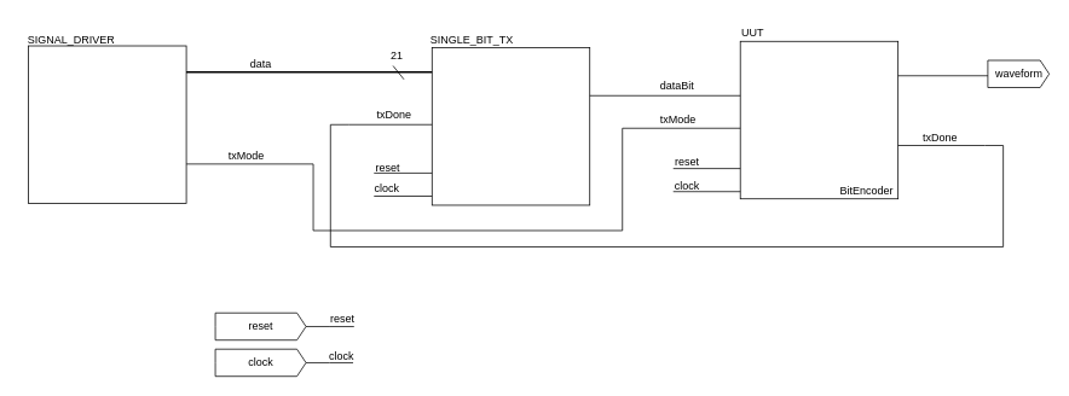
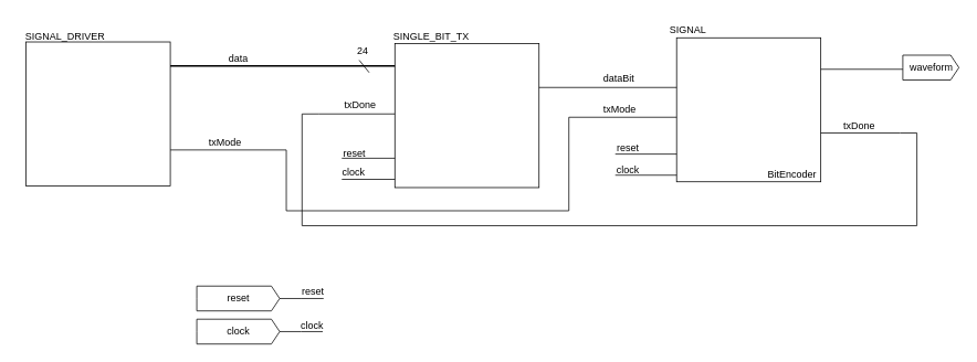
- <mxCell id="17" value="UUT" style="text;html=1;strokeColor=none;fillColor=none;align=center;verticalAlign=middle;whiteSpace=wrap;rounded=0;" parent="16" vertex="1"><mxGeometry x="-16" width="60" height="30" as="geometry" /></mxCell>
+ <mxCell id="17" value="SIGNAL" style="text;html=1;strokeColor=none;fillColor=none;align=center;verticalAlign=middle;whiteSpace=wrap;rounded=0;" parent="16" vertex="1"><mxGeometry x="-16" width="60" height="30" as="geometry" /></mxCell>
- <mxCell id="14" value="21" style="text;html=1;align=center;verticalAlign=middle;resizable=0;points=[];autosize=1;strokeColor=none;fillColor=none;container=0;" parent="13" vertex="1"><mxGeometry x="-3" width="32" height="27" as="geometry" /></mxCell>
+ <mxCell id="14" value="24" style="text;html=1;align=center;verticalAlign=middle;resizable=0;points=[];autosize=1;strokeColor=none;fillColor=none;container=0;" parent="13" vertex="1"><mxGeometry x="-3" width="32" height="27" as="geometry" /></mxCell>
